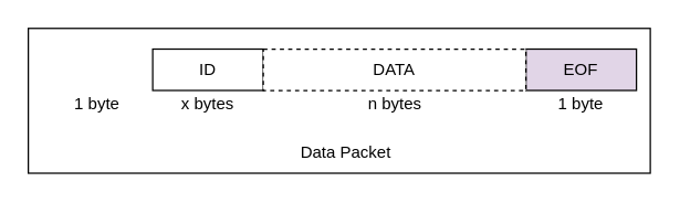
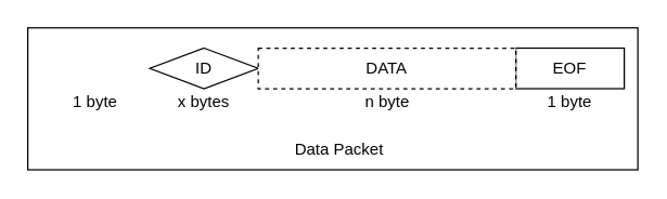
- <mxCell id="3" value="ID" style="rounded=0;whiteSpace=wrap;html=1;" vertex="1" parent="1"><mxGeometry x="110" y="35" width="80" height="30" as="geometry" /></mxCell>
+ <mxCell id="3" value="ID" style="rhombus;whiteSpace=wrap;html=1;" vertex="1" parent="1"><mxGeometry x="110" y="35" width="80" height="30" as="geometry" /></mxCell>
- <mxCell id="4" value="EOF" style="rounded=0;whiteSpace=wrap;html=1;fillColor=#e1d5e7;" vertex="1" parent="1"><mxGeometry x="380" y="35" width="80" height="30" as="geometry" /></mxCell>
+ <mxCell id="4" value="EOF" style="rounded=0;whiteSpace=wrap;html=1;" vertex="1" parent="1"><mxGeometry x="380" y="35" width="80" height="30" as="geometry" /></mxCell>
- <mxCell id="8" value="n bytes" style="text;html=1;strokeColor=none;fillColor=none;align=center;verticalAlign=middle;whiteSpace=wrap;rounded=0;" vertex="1" parent="1"><mxGeometry x="252.5" y="65" width="65" height="20" as="geometry" /></mxCell>
+ <mxCell id="8" value="n byte" style="text;html=1;strokeColor=none;fillColor=none;align=center;verticalAlign=middle;whiteSpace=wrap;rounded=0;" vertex="1" parent="1"><mxGeometry x="252.5" y="65" width="65" height="20" as="geometry" /></mxCell>
